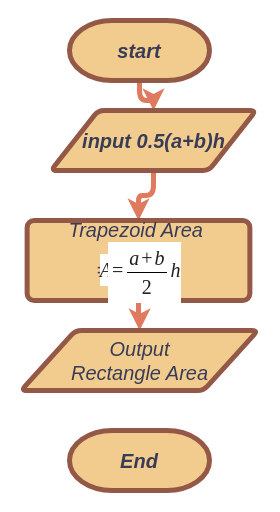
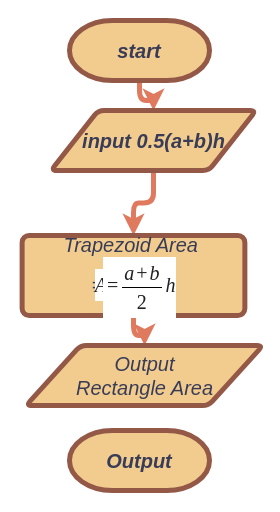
- <mxCell id="7" value="&lt;font style=&quot;font-size: 20px;&quot;&gt;Trapezoid Area&amp;nbsp;&lt;/font&gt;&lt;div&gt;&lt;font style=&quot;font-size: 20px;&quot;&gt;=&lt;/font&gt;&lt;span style=&quot;background-color: initial;&quot;&gt;&amp;nbsp;&lt;/span&gt;&lt;div style=&quot;display: inline-block; position: relative; transition: color 0.05s ease-in-out 0s; margin: -4px -4px -4px -14px; padding: 4px 0px; text-wrap: nowrap; color: rgb(32, 33, 36); font-family: STIXGeneral, Georgia; text-align: start; background-color: rgb(255, 255, 255);&quot; data-var=&quot;A&quot; class=&quot;lr-fy-el lr-fy-eq-elem&quot;&gt;A&lt;/div&gt;&lt;div style=&quot;display: inline-block; position: relative; transition: color 0.05s ease-in-out 0s; padding: 4px 0px; text-wrap: nowrap; color: rgb(32, 33, 36); font-family: STIXGeneral, Georgia; font-style: normal; text-align: start; background-color: rgb(255, 255, 255);&quot; class=&quot;lr-fy-eq-elem lr-fy-eq-add&quot;&gt;&lt;div style=&quot;display: inline-block; position: relative; transition: color 0.05s ease-in-out 0s; margin-left: 0.2em; margin-right: 0.2em;&quot; class=&quot;lr-fy-eq-elem lr-fy-eq-add&quot;&gt;=&lt;/div&gt;&lt;div style=&quot;display: inline-block; position: relative; transition: color 0.05s ease-in-out 0s; margin-top: -1px; margin-bottom: 0px;&quot; class=&quot;lr-fy-eq-elem&quot; data-ver=&quot;0&quot; data-var=&quot;A&quot; data-lr-op=&quot;ipar&quot;&gt;&lt;div style=&quot;display: inline-block; position: relative; transition: color 0.05s ease-in-out 0s;&quot; class=&quot;lr-fy-eq-elem&quot; data-lr-op=&quot;imul&quot;&gt;&lt;div style=&quot;display: inline-block; position: relative; transition: color 0.05s ease-in-out 0s; text-align: center; vertical-align: middle;&quot; class=&quot;lr-fy-eq-elem&quot; data-lr-op=&quot;div&quot;&gt;&lt;div style=&quot;display: inline-block; position: relative; transition: color 0.05s ease-in-out 0s; margin-top: 1px;&quot; class=&quot;lr-fy-eq-elem&quot; data-lr-op=&quot;ipar&quot;&gt;&lt;div style=&quot;display: inline-block; position: relative; transition: color 0.05s ease-in-out 0s;&quot; class=&quot;lr-fy-eq-elem&quot; data-lr-op=&quot;plus&quot;&gt;&lt;div style=&quot;display: inline-block; position: relative; transition: color 0.05s ease-in-out 0s; margin: -4px; padding: 4px; font-style: italic; cursor: pointer;&quot; role=&quot;link&quot; data-var=&quot;a&quot; class=&quot;lr-fy-el lr-fy-eq-elem&quot;&gt;a&lt;/div&gt;&lt;div style=&quot;display: inline-block; position: relative; transition: color 0.05s ease-in-out 0s; margin-left: 0.1em; margin-right: 0.1em;&quot; class=&quot;lr-fy-eq-elem lr-fy-eq-add&quot;&gt;+&lt;/div&gt;&lt;div style=&quot;display: inline-block; position: relative; transition: color 0.05s ease-in-out 0s; margin: -4px; padding: 4px; font-style: italic; cursor: pointer;&quot; role=&quot;link&quot; data-var=&quot;b&quot; class=&quot;lr-fy-el lr-fy-eq-elem&quot;&gt;b&lt;/div&gt;&lt;/div&gt;&lt;/div&gt;&lt;div style=&quot;width: 39.422px; height: 1px; background-color: black; margin-top: 2px; margin-bottom: 2px;&quot; class=&quot;lr-fy-eq-add&quot;&gt;&lt;/div&gt;&lt;div style=&quot;display: inline-block; position: relative; transition: color 0.05s ease-in-out 0s; font-family: STIXGeneral, Times, &amp;quot;Times New Roman&amp;quot;, serif;&quot; class=&quot;lr-fy-ecv lr-fy-eq-elem&quot;&gt;2&lt;/div&gt;&lt;/div&gt;&lt;div style=&quot;display: inline-block; position: relative; transition: color 0.05s ease-in-out 0s; margin-left: 0.2em;&quot; class=&quot;lr-fy-eq-elem lr-fy-eq-add&quot;&gt;&lt;/div&gt;&lt;div style=&quot;display: inline-block; position: relative; transition: color 0.05s ease-in-out 0s; margin: -4px; padding: 4px; font-style: italic; cursor: pointer;&quot; role=&quot;link&quot; data-var=&quot;h&quot; class=&quot;lr-fy-el lr-fy-eq-elem&quot;&gt;h&lt;/div&gt;&lt;/div&gt;&lt;/div&gt;&lt;/div&gt;&lt;/div&gt;" style="rounded=1;whiteSpace=wrap;html=1;absoluteArcSize=1;arcSize=14;strokeWidth=5;fontSize=20;fontStyle=2;labelBackgroundColor=none;fillColor=#F2CC8F;strokeColor=#945847;fontColor=#393C56;glass=0;shadow=0;perimeterSpacing=0;gradientColor=none;fillStyle=auto;gradientDirection=radial;" vertex="1" parent="1"><mxGeometry x="26.62" y="220" width="222.75" height="80" as="geometry" /></mxCell>
+ <mxCell id="7" value="&lt;font style=&quot;font-size: 20px;&quot;&gt;Trapezoid Area&amp;nbsp;&lt;/font&gt;&lt;div&gt;&lt;font style=&quot;font-size: 20px;&quot;&gt;=&lt;/font&gt;&lt;span style=&quot;background-color: initial;&quot;&gt;&amp;nbsp;&lt;/span&gt;&lt;div style=&quot;display: inline-block; position: relative; transition: color 0.05s ease-in-out 0s; margin: -4px -4px -4px -14px; padding: 4px 0px; text-wrap: nowrap; color: rgb(32, 33, 36); font-family: STIXGeneral, Georgia; text-align: start; background-color: rgb(255, 255, 255);&quot; data-var=&quot;A&quot; class=&quot;lr-fy-el lr-fy-eq-elem&quot;&gt;A&lt;/div&gt;&lt;div style=&quot;display: inline-block; position: relative; transition: color 0.05s ease-in-out 0s; padding: 4px 0px; text-wrap: nowrap; color: rgb(32, 33, 36); font-family: STIXGeneral, Georgia; font-style: normal; text-align: start; background-color: rgb(255, 255, 255);&quot; class=&quot;lr-fy-eq-elem lr-fy-eq-add&quot;&gt;&lt;div style=&quot;display: inline-block; position: relative; transition: color 0.05s ease-in-out 0s; margin-left: 0.2em; margin-right: 0.2em;&quot; class=&quot;lr-fy-eq-elem lr-fy-eq-add&quot;&gt;=&lt;/div&gt;&lt;div style=&quot;display: inline-block; position: relative; transition: color 0.05s ease-in-out 0s; margin-top: -1px; margin-bottom: 0px;&quot; class=&quot;lr-fy-eq-elem&quot; data-ver=&quot;0&quot; data-var=&quot;A&quot; data-lr-op=&quot;ipar&quot;&gt;&lt;div style=&quot;display: inline-block; position: relative; transition: color 0.05s ease-in-out 0s;&quot; class=&quot;lr-fy-eq-elem&quot; data-lr-op=&quot;imul&quot;&gt;&lt;div style=&quot;display: inline-block; position: relative; transition: color 0.05s ease-in-out 0s; text-align: center; vertical-align: middle;&quot; class=&quot;lr-fy-eq-elem&quot; data-lr-op=&quot;div&quot;&gt;&lt;div style=&quot;display: inline-block; position: relative; transition: color 0.05s ease-in-out 0s; margin-top: 1px;&quot; class=&quot;lr-fy-eq-elem&quot; data-lr-op=&quot;ipar&quot;&gt;&lt;div style=&quot;display: inline-block; position: relative; transition: color 0.05s ease-in-out 0s;&quot; class=&quot;lr-fy-eq-elem&quot; data-lr-op=&quot;plus&quot;&gt;&lt;div style=&quot;display: inline-block; position: relative; transition: color 0.05s ease-in-out 0s; margin: -4px; padding: 4px; font-style: italic; cursor: pointer;&quot; role=&quot;link&quot; data-var=&quot;a&quot; class=&quot;lr-fy-el lr-fy-eq-elem&quot;&gt;a&lt;/div&gt;&lt;div style=&quot;display: inline-block; position: relative; transition: color 0.05s ease-in-out 0s; margin-left: 0.1em; margin-right: 0.1em;&quot; class=&quot;lr-fy-eq-elem lr-fy-eq-add&quot;&gt;+&lt;/div&gt;&lt;div style=&quot;display: inline-block; position: relative; transition: color 0.05s ease-in-out 0s; margin: -4px; padding: 4px; font-style: italic; cursor: pointer;&quot; role=&quot;link&quot; data-var=&quot;b&quot; class=&quot;lr-fy-el lr-fy-eq-elem&quot;&gt;b&lt;/div&gt;&lt;/div&gt;&lt;/div&gt;&lt;div style=&quot;width: 39.422px; height: 1px; background-color: black; margin-top: 2px; margin-bottom: 2px;&quot; class=&quot;lr-fy-eq-add&quot;&gt;&lt;/div&gt;&lt;div style=&quot;display: inline-block; position: relative; transition: color 0.05s ease-in-out 0s; font-family: STIXGeneral, Times, &amp;quot;Times New Roman&amp;quot;, serif;&quot; class=&quot;lr-fy-ecv lr-fy-eq-elem&quot;&gt;2&lt;/div&gt;&lt;/div&gt;&lt;div style=&quot;display: inline-block; position: relative; transition: color 0.05s ease-in-out 0s; margin-left: 0.2em;&quot; class=&quot;lr-fy-eq-elem lr-fy-eq-add&quot;&gt;&lt;/div&gt;&lt;div style=&quot;display: inline-block; position: relative; transition: color 0.05s ease-in-out 0s; margin: -4px; padding: 4px; font-style: italic; cursor: pointer;&quot; role=&quot;link&quot; data-var=&quot;h&quot; class=&quot;lr-fy-el lr-fy-eq-elem&quot;&gt;h&lt;/div&gt;&lt;/div&gt;&lt;/div&gt;&lt;/div&gt;&lt;/div&gt;" style="rounded=1;whiteSpace=wrap;html=1;absoluteArcSize=1;arcSize=14;strokeWidth=5;fontSize=20;fontStyle=2;labelBackgroundColor=none;fillColor=#F2CC8F;strokeColor=#945847;fontColor=#393C56;glass=0;shadow=0;perimeterSpacing=0;gradientColor=none;fillStyle=auto;gradientDirection=radial;" vertex="1" parent="1"><mxGeometry x="21.62" y="235" width="222.75" height="80" as="geometry" /></mxCell>
- <mxCell id="8" value="&lt;font style=&quot;font-size: 20px;&quot;&gt;&lt;i&gt;Output&lt;/i&gt;&lt;/font&gt;&lt;div style=&quot;font-size: 20px;&quot;&gt;&lt;font style=&quot;font-size: 20px;&quot;&gt;&lt;i&gt;Rectangle Area&lt;/i&gt;&lt;/font&gt;&lt;/div&gt;" style="shape=parallelogram;html=1;strokeWidth=5;perimeter=parallelogramPerimeter;whiteSpace=wrap;rounded=1;arcSize=12;size=0.23;labelBackgroundColor=none;fillColor=#F2CC8F;strokeColor=#945847;fontColor=#393C56;perimeterSpacing=0;gradientColor=none;fillStyle=auto;gradientDirection=radial;" vertex="1" parent="1"><mxGeometry x="20.56" y="330" width="236.88" height="60" as="geometry" /></mxCell>
+ <mxCell id="8" value="&lt;font style=&quot;font-size: 20px;&quot;&gt;&lt;i&gt;Output&lt;/i&gt;&lt;/font&gt;&lt;div style=&quot;font-size: 20px;&quot;&gt;&lt;font style=&quot;font-size: 20px;&quot;&gt;&lt;i&gt;Rectangle Area&lt;/i&gt;&lt;/font&gt;&lt;/div&gt;" style="shape=parallelogram;html=1;strokeWidth=5;perimeter=parallelogramPerimeter;whiteSpace=wrap;rounded=1;arcSize=12;size=0.23;labelBackgroundColor=none;fillColor=#F2CC8F;strokeColor=#945847;fontColor=#393C56;perimeterSpacing=0;gradientColor=none;fillStyle=auto;gradientDirection=radial;" vertex="1" parent="1"><mxGeometry x="25.56" y="345" width="236.88" height="60" as="geometry" /></mxCell>
- <mxCell id="9" value="End" style="strokeWidth=5;html=1;shape=mxgraph.flowchart.terminator;whiteSpace=wrap;fontSize=20;fontStyle=3;horizontal=1;verticalAlign=middle;align=center;labelBackgroundColor=none;fillColor=#F2CC8F;strokeColor=#945847;fontColor=#393C56;rounded=1;perimeterSpacing=0;gradientColor=none;fillStyle=auto;gradientDirection=radial;" vertex="1" parent="1"><mxGeometry x="69" y="430" width="140" height="60" as="geometry" /></mxCell>
+ <mxCell id="9" value="Output" style="strokeWidth=5;html=1;shape=mxgraph.flowchart.terminator;whiteSpace=wrap;fontSize=20;fontStyle=3;horizontal=1;verticalAlign=middle;align=center;labelBackgroundColor=none;fillColor=#F2CC8F;strokeColor=#945847;fontColor=#393C56;rounded=1;perimeterSpacing=0;gradientColor=none;fillStyle=auto;gradientDirection=radial;" vertex="1" parent="1"><mxGeometry x="69" y="430" width="140" height="60" as="geometry" /></mxCell>
